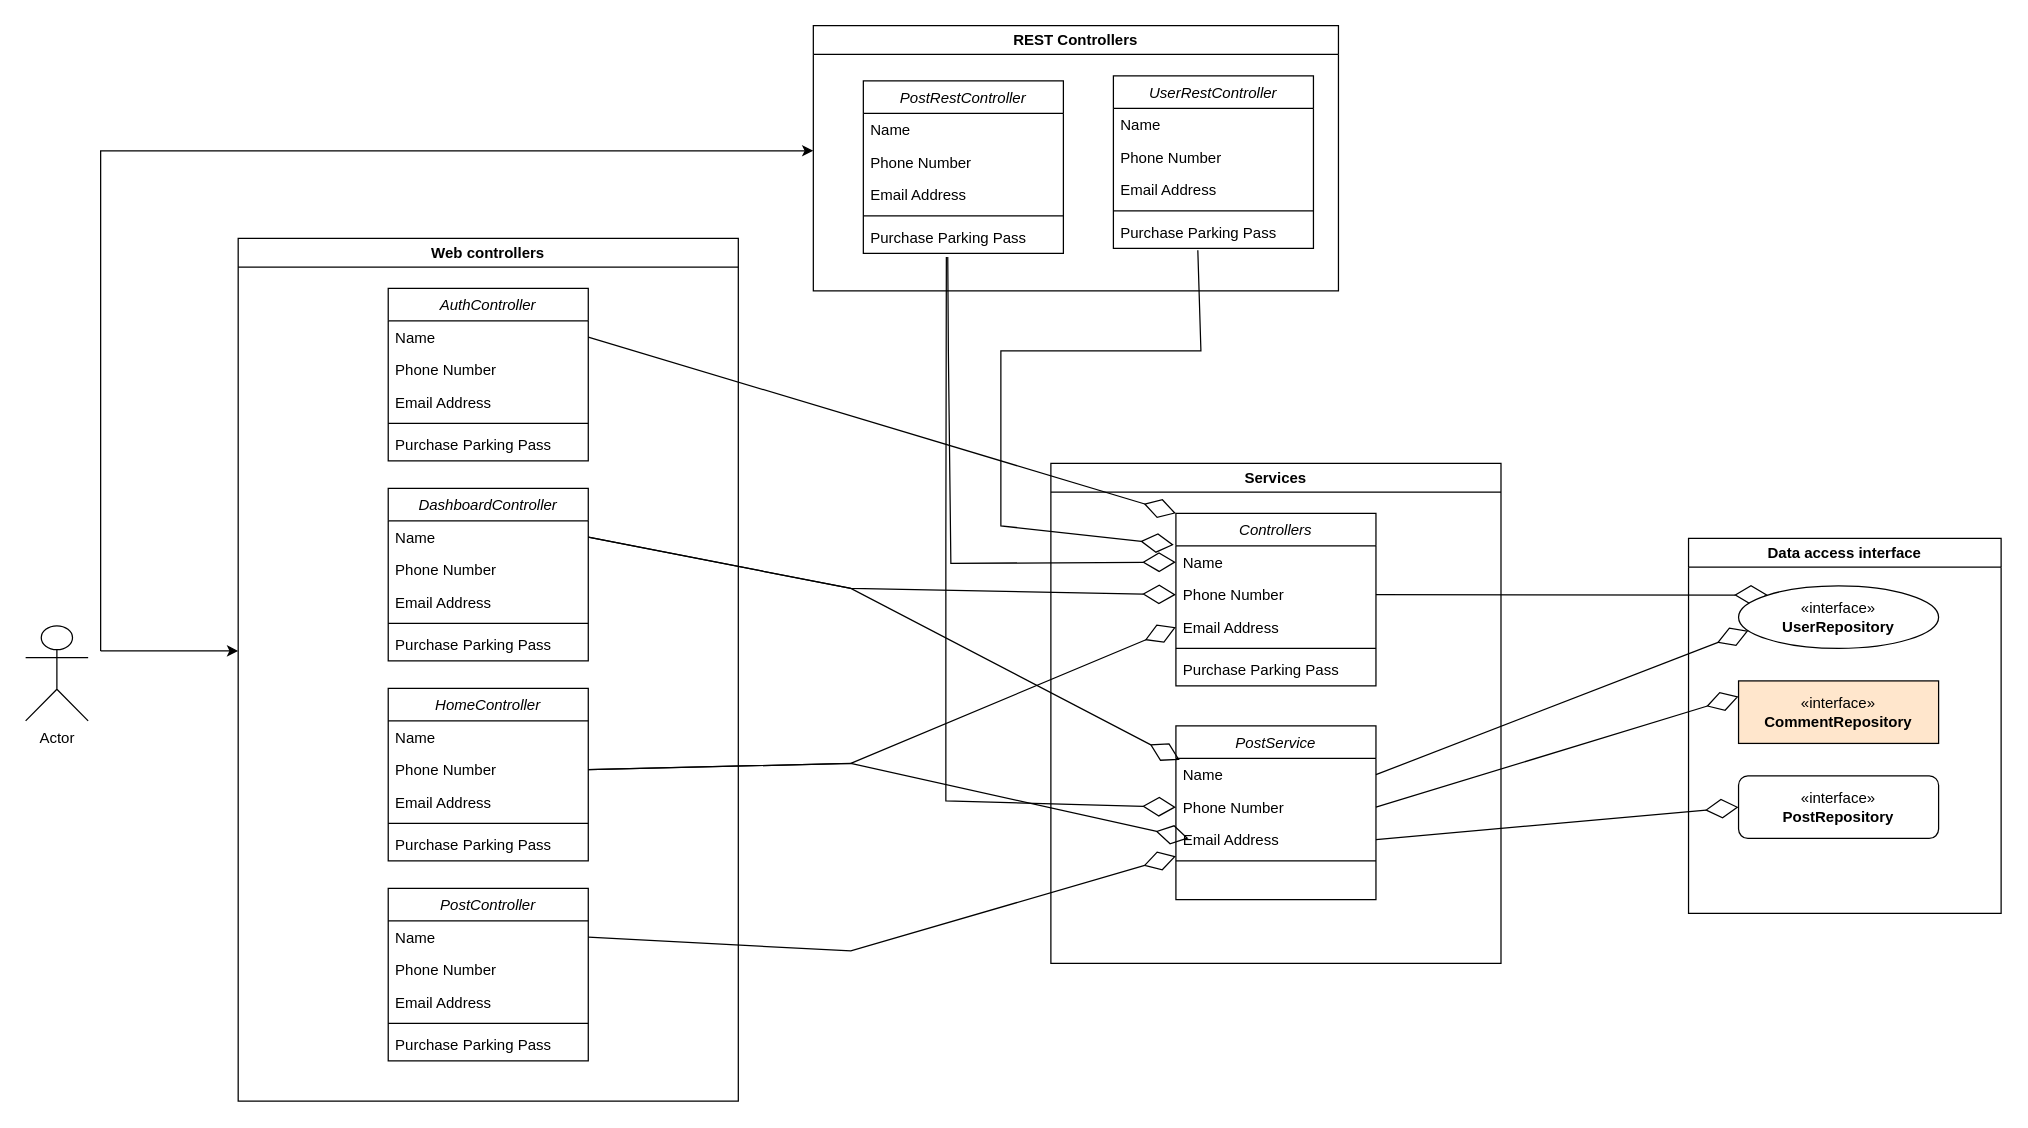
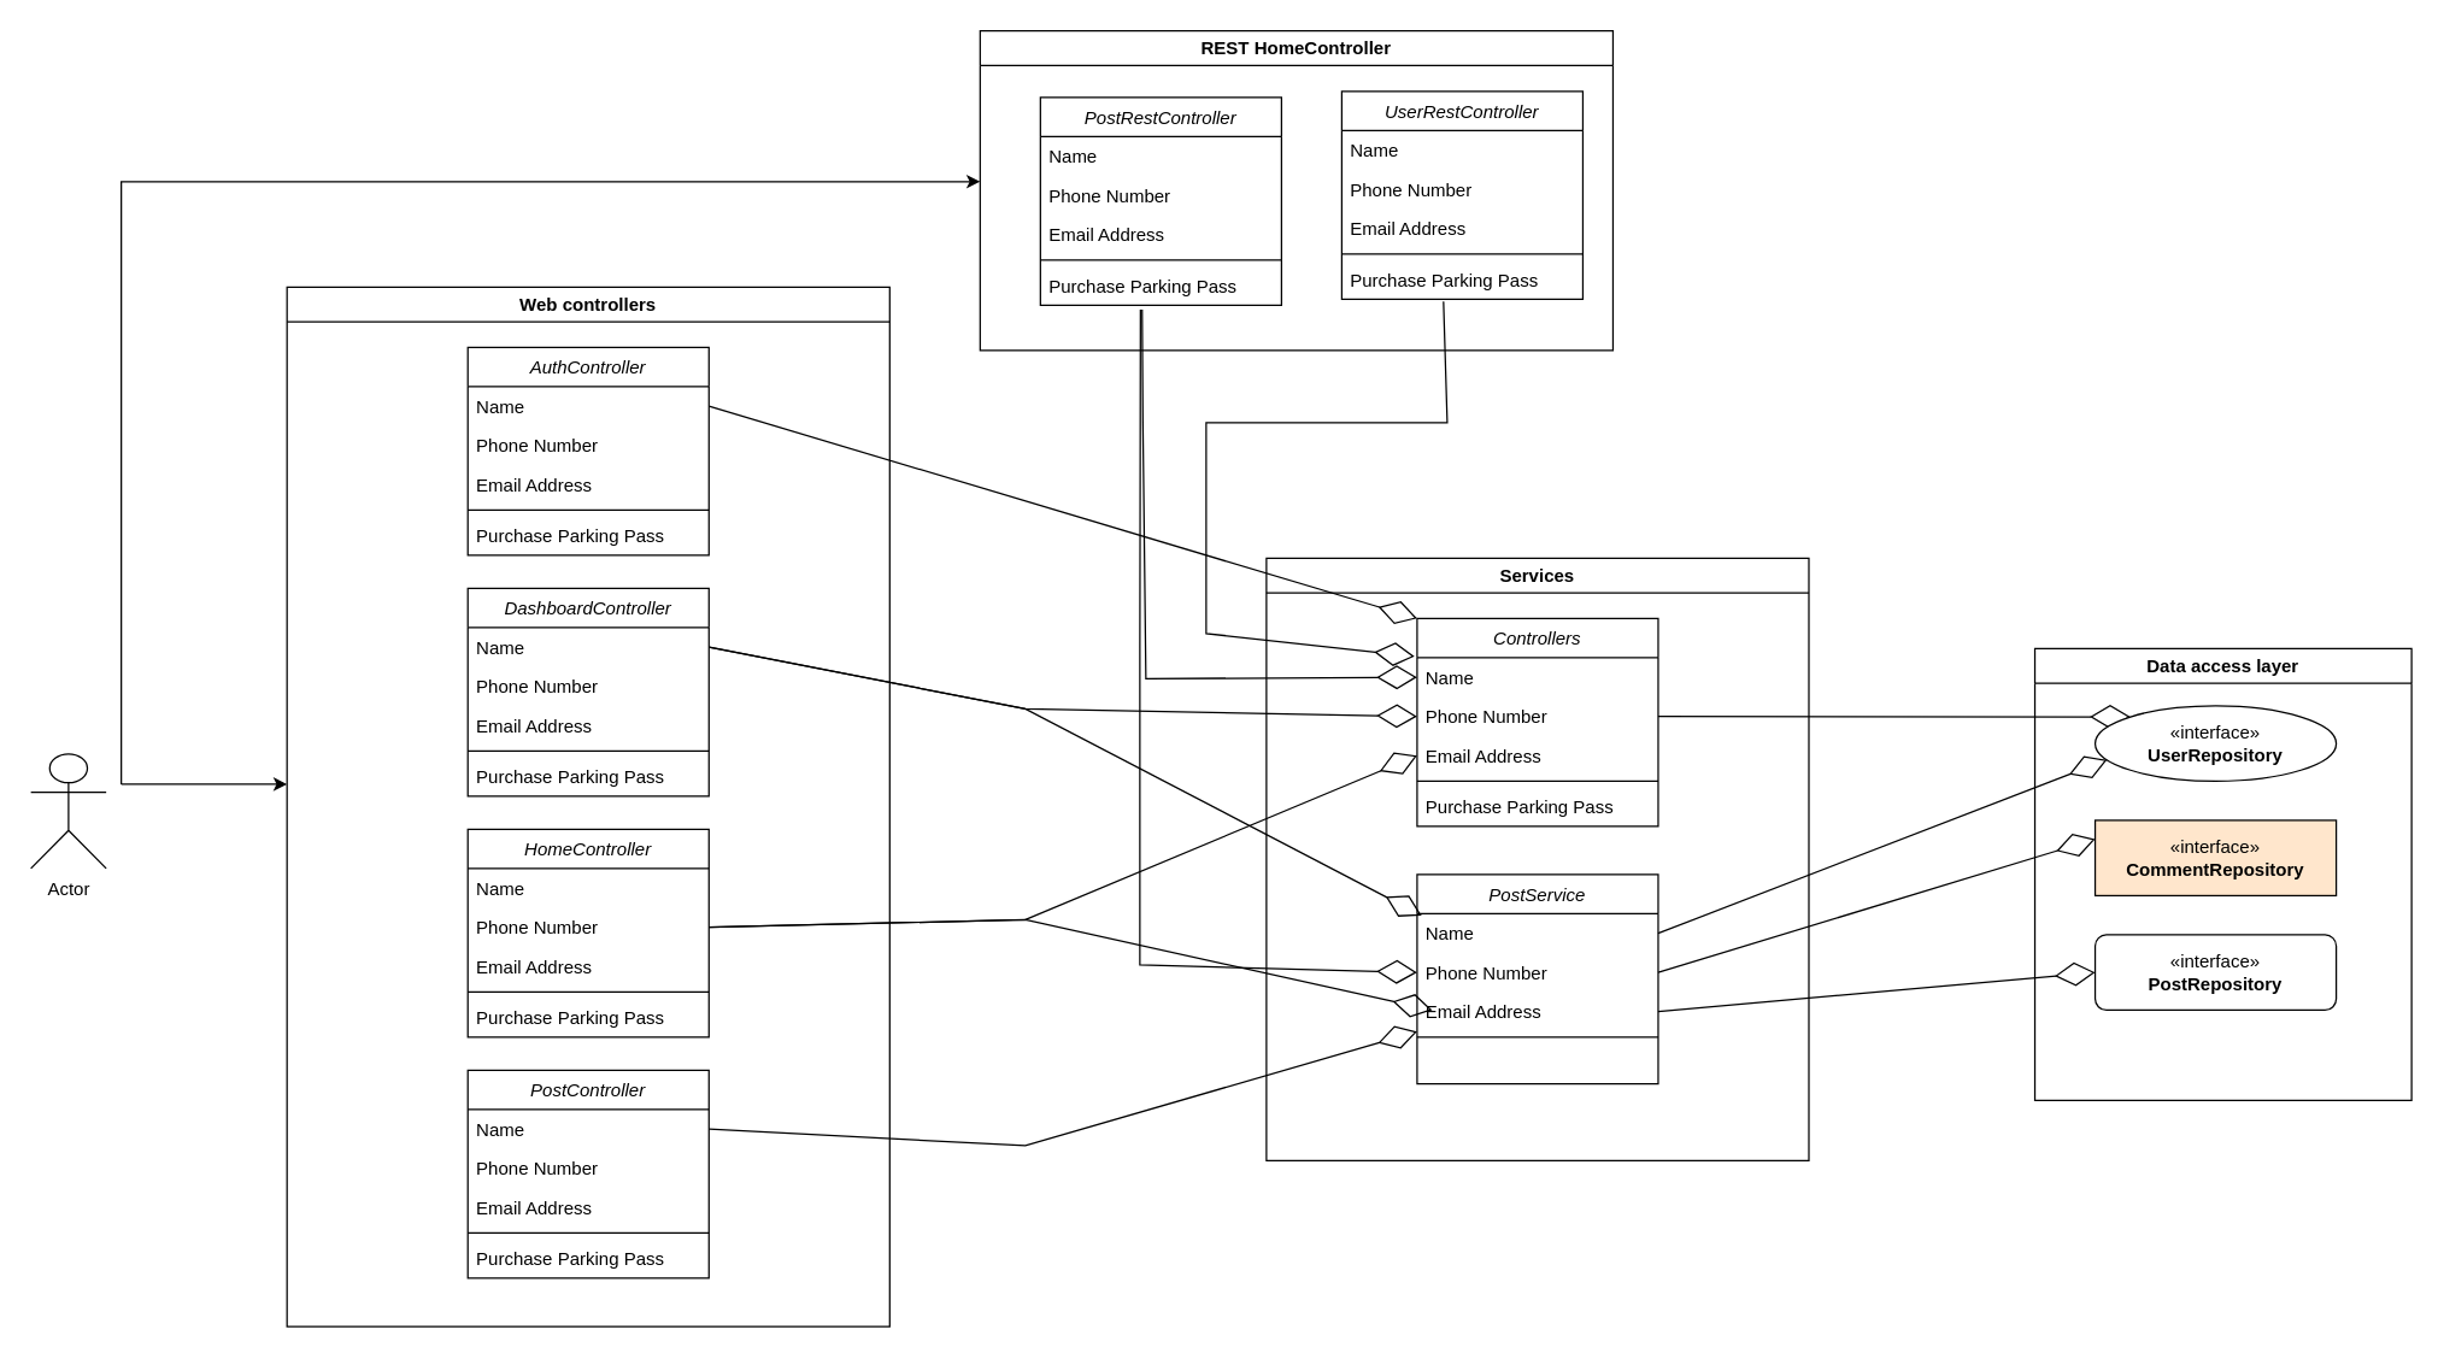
- <mxCell id="27" value="REST Controllers" style="swimlane;whiteSpace=wrap;html=1;" vertex="1" parent="1"><mxGeometry x="650" y="20" width="420" height="212" as="geometry" /></mxCell>
+ <mxCell id="27" value="REST HomeController" style="swimlane;whiteSpace=wrap;html=1;" vertex="1" parent="1"><mxGeometry x="650" y="20" width="420" height="212" as="geometry" /></mxCell>
- <mxCell id="68" value="Data access interface" style="swimlane;whiteSpace=wrap;html=1;" vertex="1" parent="1"><mxGeometry x="1350" y="430" width="250" height="300" as="geometry" /></mxCell>
+ <mxCell id="68" value="Data access layer" style="swimlane;whiteSpace=wrap;html=1;" vertex="1" parent="1"><mxGeometry x="1350" y="430" width="250" height="300" as="geometry" /></mxCell>
